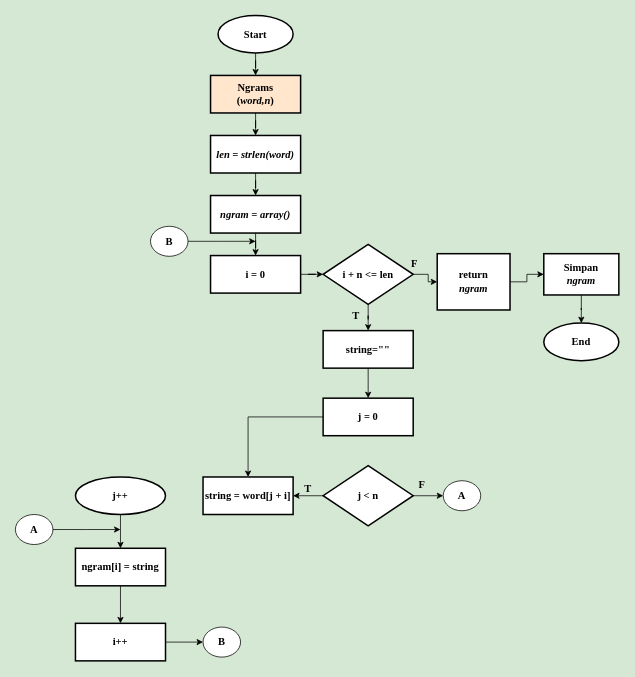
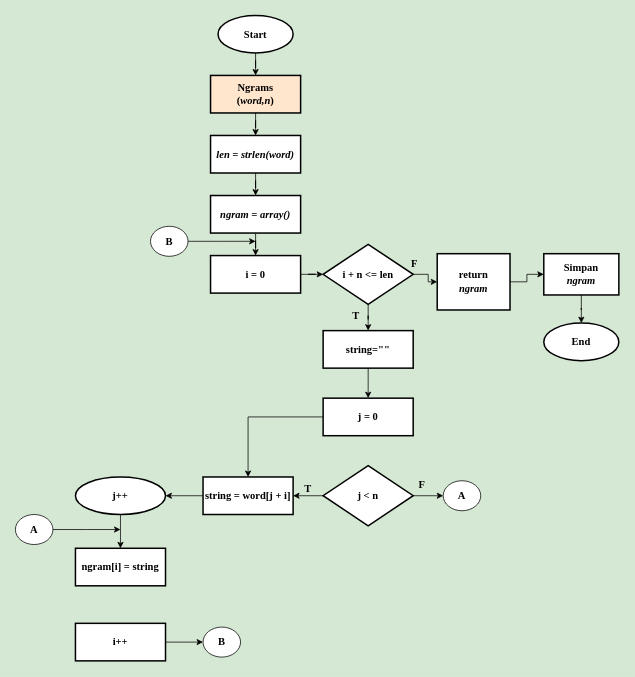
+ <mxCell id="26" value="" style="edgeStyle=orthogonalEdgeStyle;rounded=0;orthogonalLoop=1;jettySize=auto;html=1;fontSize=14;" parent="1" source="27" target="29" edge="1"><mxGeometry relative="1" as="geometry" /></mxCell>
- <mxCell id="30" value="" style="edgeStyle=orthogonalEdgeStyle;rounded=0;orthogonalLoop=1;jettySize=auto;html=1;fontSize=14;" parent="1" source="31" target="36" edge="1"><mxGeometry relative="1" as="geometry" /></mxCell>
